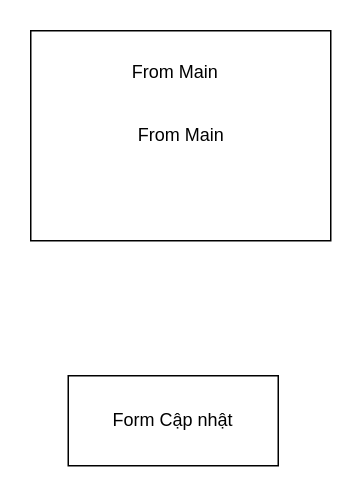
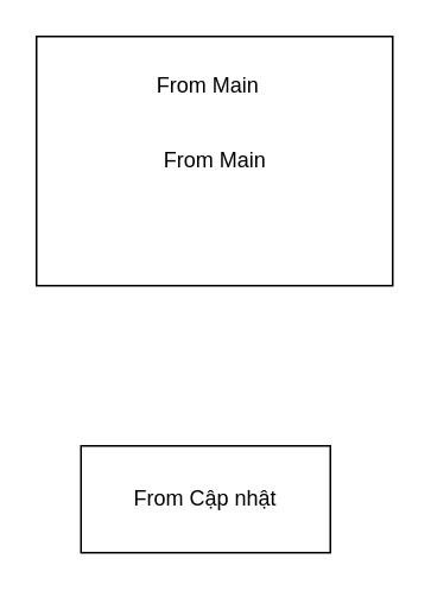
- <mxCell id="8" value="Form Cập nhật" style="text;html=1;strokeColor=none;fillColor=none;align=center;verticalAlign=middle;whiteSpace=wrap;rounded=0;" vertex="1" parent="6"><mxGeometry x="22.105" y="22.5" width="95.789" height="15" as="geometry" /></mxCell>
+ <mxCell id="8" value="From Cập nhật" style="text;html=1;strokeColor=none;fillColor=none;align=center;verticalAlign=middle;whiteSpace=wrap;rounded=0;" vertex="1" parent="6"><mxGeometry x="22.105" y="22.5" width="95.789" height="15" as="geometry" /></mxCell>
